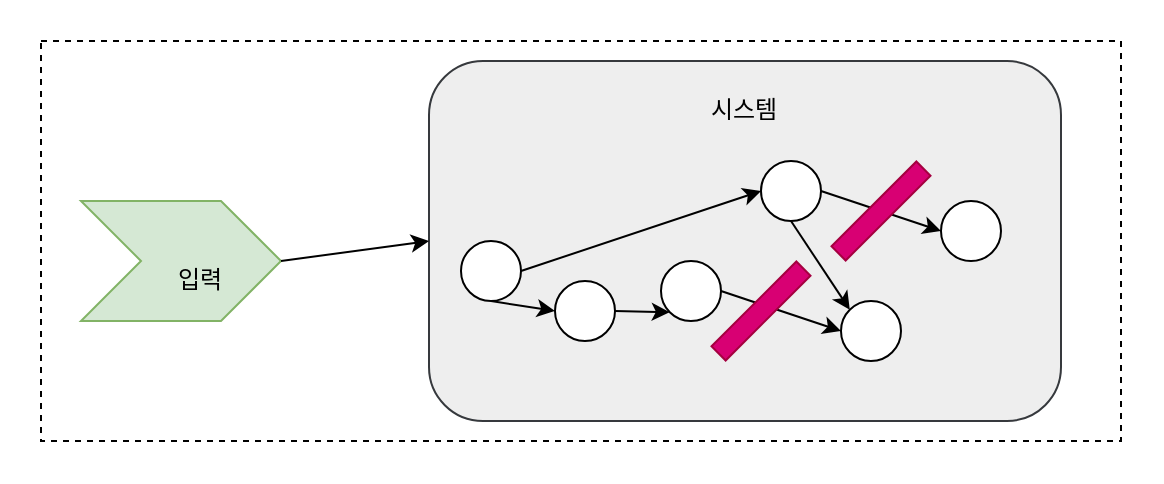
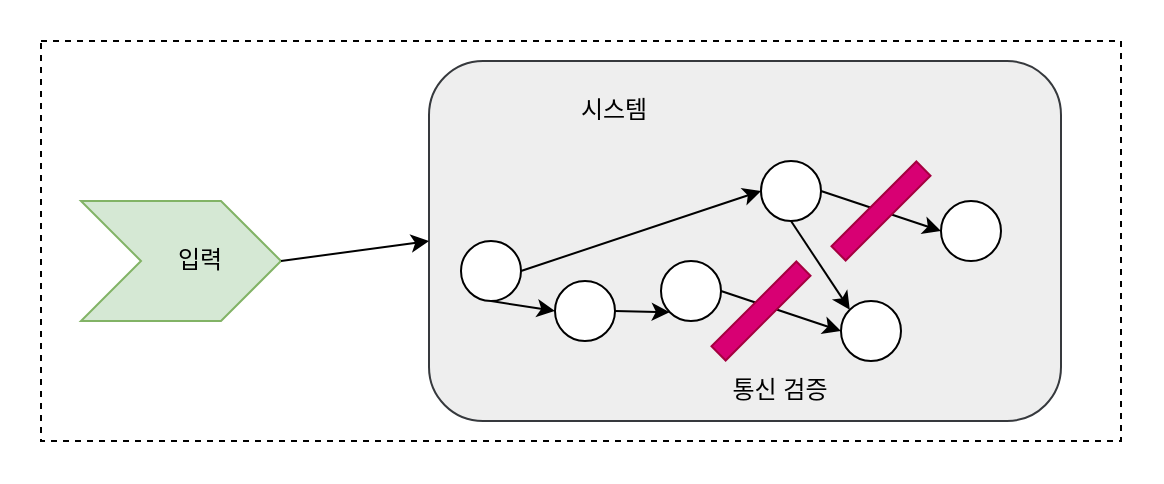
- <mxCell id="12" value="시스템" style="text;html=1;strokeColor=none;fillColor=none;align=center;verticalAlign=middle;whiteSpace=wrap;rounded=0;" vertex="1" parent="1"><mxGeometry x="342" y="40" width="60" height="30" as="geometry" /></mxCell>
+ <mxCell id="12" value="시스템" style="text;html=1;strokeColor=none;fillColor=none;align=center;verticalAlign=middle;whiteSpace=wrap;rounded=0;" vertex="1" parent="1"><mxGeometry x="277" y="40" width="60" height="30" as="geometry" /></mxCell>
- <mxCell id="13" value="입력" style="text;html=1;strokeColor=none;fillColor=none;align=center;verticalAlign=middle;whiteSpace=wrap;rounded=0;" vertex="1" parent="1"><mxGeometry x="70" y="125" width="60" height="30" as="geometry" /></mxCell>
+ <mxCell id="13" value="입력" style="text;html=1;strokeColor=none;fillColor=none;align=center;verticalAlign=middle;whiteSpace=wrap;rounded=0;" vertex="1" parent="1"><mxGeometry x="70" y="115" width="60" height="30" as="geometry" /></mxCell>
+ <mxCell id="20" value="통신 검증" style="text;html=1;strokeColor=none;fillColor=none;align=center;verticalAlign=middle;whiteSpace=wrap;rounded=0;" vertex="1" parent="1"><mxGeometry x="360" y="180" width="60" height="30" as="geometry" /></mxCell>
